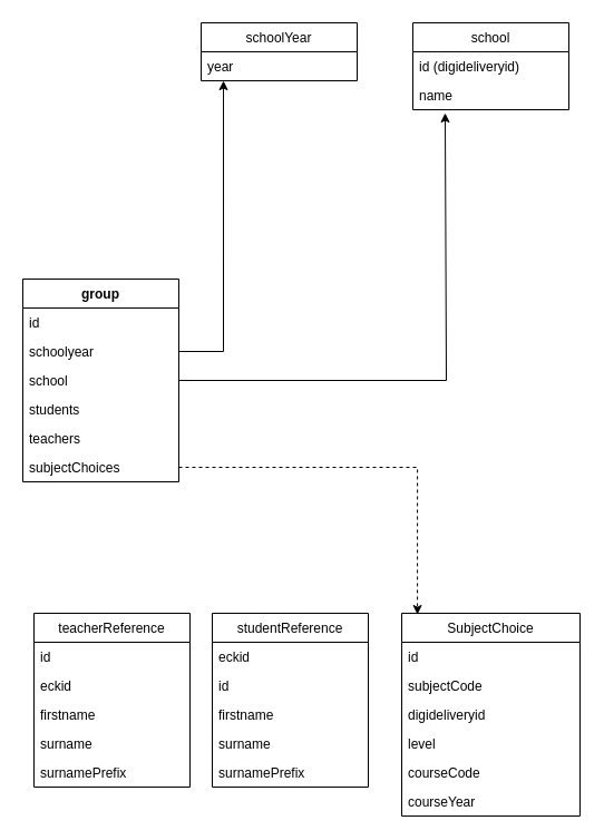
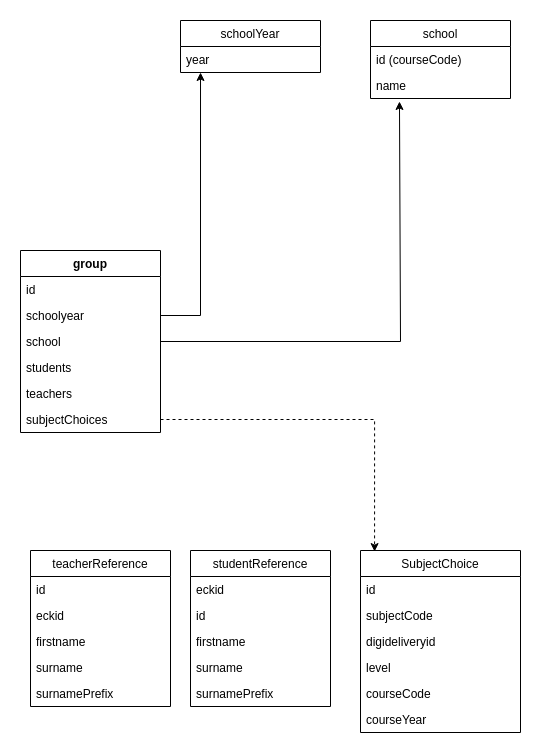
- <mxCell id="10" value="id (digideliveryid)" style="text;strokeColor=none;fillColor=none;align=left;verticalAlign=top;spacingLeft=4;spacingRight=4;overflow=hidden;rotatable=0;points=[[0,0.5],[1,0.5]];portConstraint=eastwest;" parent="9" vertex="1"><mxGeometry y="26" width="140" height="26" as="geometry" /></mxCell>
+ <mxCell id="10" value="id (courseCode)" style="text;strokeColor=none;fillColor=none;align=left;verticalAlign=top;spacingLeft=4;spacingRight=4;overflow=hidden;rotatable=0;points=[[0,0.5],[1,0.5]];portConstraint=eastwest;" parent="9" vertex="1"><mxGeometry y="26" width="140" height="26" as="geometry" /></mxCell>
